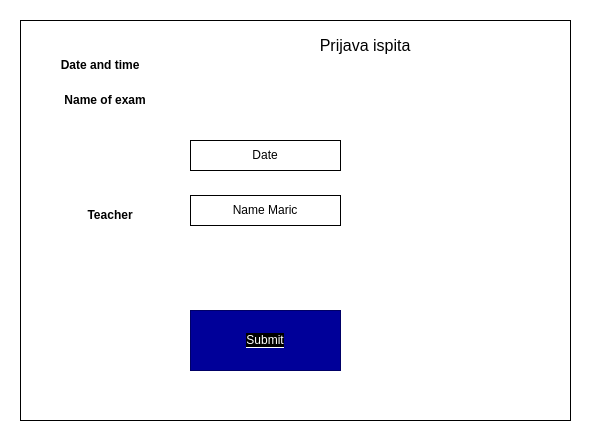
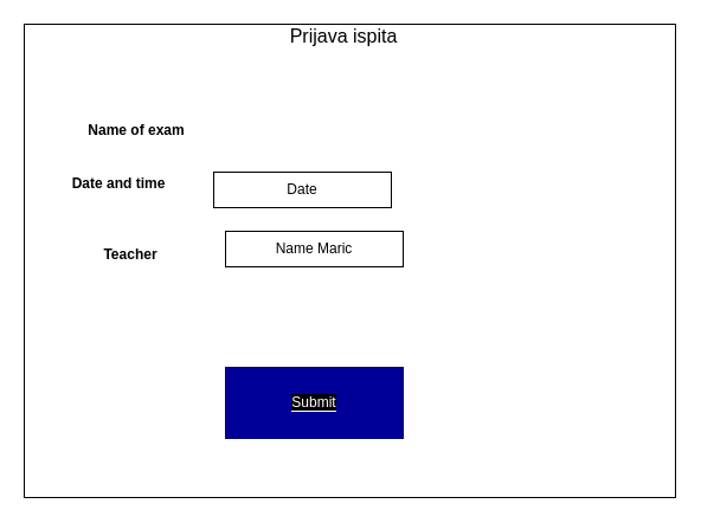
- <mxCell id="3" value="&lt;font style=&quot;font-size: 16px&quot;&gt;Prijava ispita&lt;/font&gt;" style="text;html=1;strokeColor=none;fillColor=none;align=center;verticalAlign=middle;whiteSpace=wrap;rounded=0;" vertex="1" parent="1"><mxGeometry x="285" y="35" width="160" height="20" as="geometry" /></mxCell>
+ <mxCell id="3" value="&lt;font style=&quot;font-size: 16px&quot;&gt;Prijava ispita&lt;/font&gt;" style="text;html=1;strokeColor=none;fillColor=none;align=center;verticalAlign=middle;whiteSpace=wrap;rounded=0;" vertex="1" parent="1"><mxGeometry x="210" y="20" width="160" height="20" as="geometry" /></mxCell>
- <mxCell id="5" value="&lt;b&gt;Date and time&lt;/b&gt;" style="text;html=1;strokeColor=none;fillColor=none;align=center;verticalAlign=middle;whiteSpace=wrap;rounded=0;" vertex="1" parent="1"><mxGeometry x="50" y="55" width="100" height="20" as="geometry" /></mxCell>
+ <mxCell id="5" value="&lt;b&gt;Date and time&lt;/b&gt;" style="text;html=1;strokeColor=none;fillColor=none;align=center;verticalAlign=middle;whiteSpace=wrap;rounded=0;" vertex="1" parent="1"><mxGeometry x="50" y="145" width="100" height="20" as="geometry" /></mxCell>
- <mxCell id="4" value="Name of exam" style="text;html=1;strokeColor=none;fillColor=none;align=center;verticalAlign=middle;whiteSpace=wrap;rounded=0;fontStyle=1" vertex="1" parent="1"><mxGeometry x="50" y="90" width="110" height="20" as="geometry" /></mxCell>
+ <mxCell id="4" value="Name of exam" style="text;html=1;strokeColor=none;fillColor=none;align=center;verticalAlign=middle;whiteSpace=wrap;rounded=0;fontStyle=1" vertex="1" parent="1"><mxGeometry x="60" y="100" width="110" height="20" as="geometry" /></mxCell>
- <mxCell id="6" value="Date" style="rounded=0;whiteSpace=wrap;html=1;" vertex="1" parent="1"><mxGeometry x="190" y="140" width="150" height="30" as="geometry" /></mxCell>
+ <mxCell id="6" value="Date" style="rounded=0;whiteSpace=wrap;html=1;" vertex="1" parent="1"><mxGeometry x="180" y="145" width="150" height="30" as="geometry" /></mxCell>
